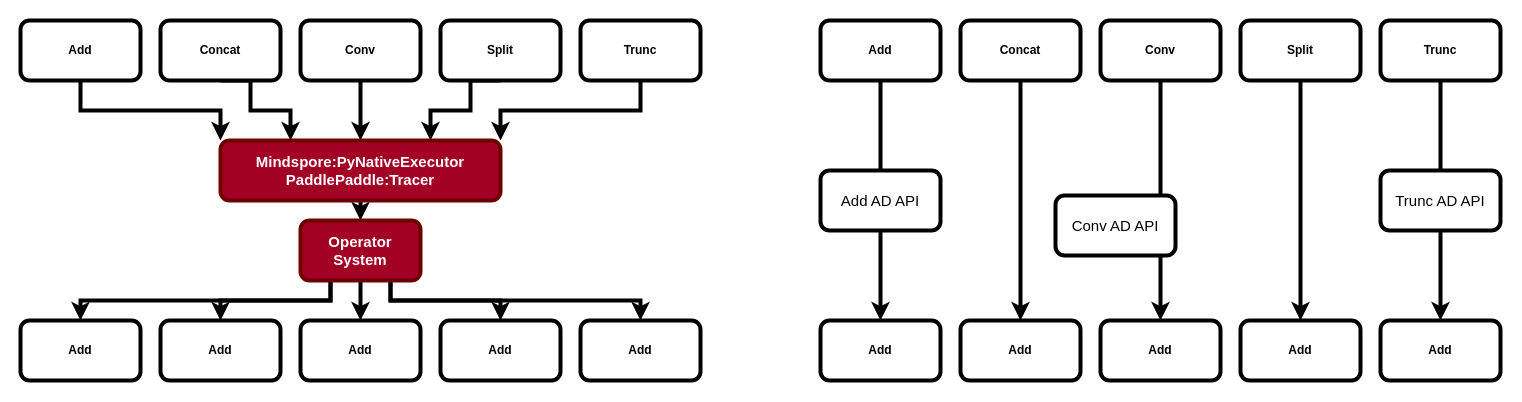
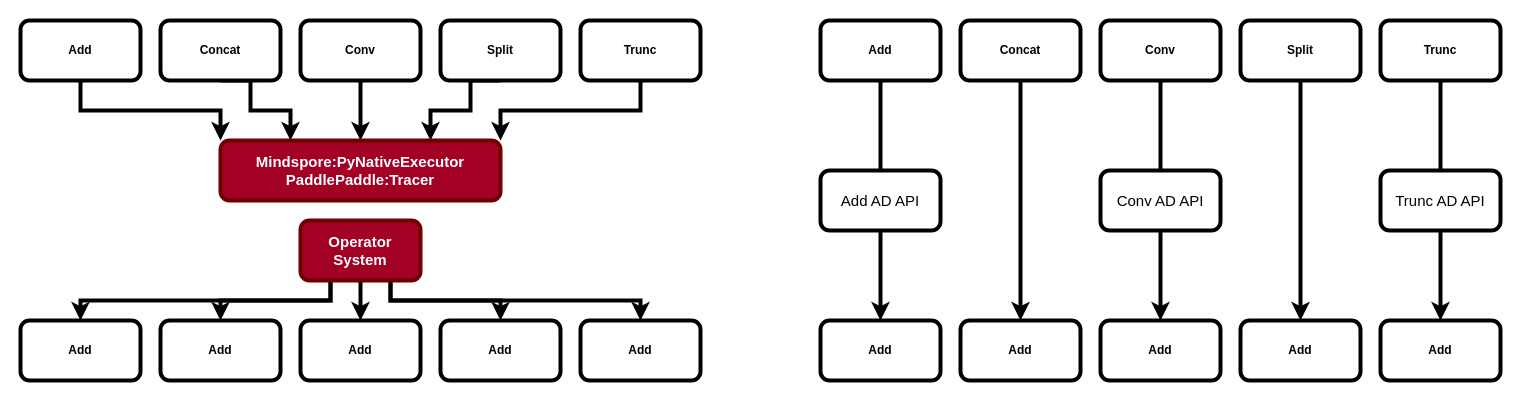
- <mxCell id="17" style="edgeStyle=orthogonalEdgeStyle;rounded=0;orthogonalLoop=1;jettySize=auto;html=1;exitX=0.5;exitY=1;exitDx=0;exitDy=0;entryX=0.5;entryY=0;entryDx=0;entryDy=0;strokeWidth=4;fontStyle=1" edge="1" parent="1" source="18" target="24"><mxGeometry relative="1" as="geometry" /></mxCell>
- <mxCell id="42" value="Conv AD API" style="rounded=1;whiteSpace=wrap;html=1;fontSize=15;strokeWidth=4;" vertex="1" parent="1"><mxGeometry x="1055" y="195" width="120" height="60" as="geometry" /></mxCell>
+ <mxCell id="42" value="Conv AD API" style="rounded=1;whiteSpace=wrap;html=1;fontSize=15;strokeWidth=4;" vertex="1" parent="1"><mxGeometry x="1100" y="170" width="120" height="60" as="geometry" /></mxCell>
